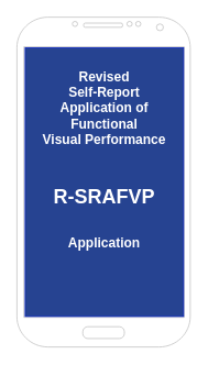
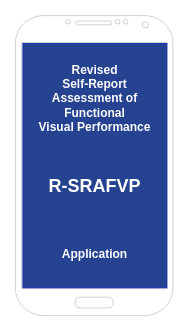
- <mxCell id="7" value="Revised&lt;br style=&quot;font-size: 16px;&quot;&gt;Self-Report Application of &lt;br style=&quot;font-size: 16px;&quot;&gt;Functional &lt;br style=&quot;font-size: 16px;&quot;&gt;Visual Performance" style="text;html=1;strokeColor=none;fillColor=none;align=center;verticalAlign=middle;whiteSpace=wrap;rounded=0;fontColor=#FFFFFF;fontSize=16;fontStyle=1" parent="4" vertex="1"><mxGeometry x="11" y="13" width="170" height="120" as="geometry" /></mxCell>
+ <mxCell id="7" value="Revised&lt;br style=&quot;font-size: 16px;&quot;&gt;Self-Report Assessment of &lt;br style=&quot;font-size: 16px;&quot;&gt;Functional &lt;br style=&quot;font-size: 16px;&quot;&gt;Visual Performance" style="text;html=1;strokeColor=none;fillColor=none;align=center;verticalAlign=middle;whiteSpace=wrap;rounded=0;fontColor=#FFFFFF;fontSize=16;fontStyle=1" parent="4" vertex="1"><mxGeometry x="11" y="13" width="170" height="120" as="geometry" /></mxCell>
- <mxCell id="6" value="R-SRAFVP" style="text;html=1;strokeColor=none;fillColor=none;align=center;verticalAlign=middle;whiteSpace=wrap;rounded=0;fontColor=#FFFFFF;fontSize=24;fontStyle=1" parent="4" vertex="1"><mxGeometry x="11" y="156" width="170" height="50" as="geometry" /></mxCell>
+ <mxCell id="6" value="R-SRAFVP" style="text;html=1;strokeColor=none;fillColor=none;align=center;verticalAlign=middle;whiteSpace=wrap;rounded=0;fontColor=#FFFFFF;fontSize=24;fontStyle=1" parent="4" vertex="1"><mxGeometry x="11" y="166" width="170" height="50" as="geometry" /></mxCell>
- <mxCell id="8" value="Application" style="text;html=1;strokeColor=none;fillColor=none;align=center;verticalAlign=middle;whiteSpace=wrap;rounded=0;fontColor=#FFFFFF;fontSize=16;fontStyle=1" parent="4" vertex="1"><mxGeometry x="11" y="216" width="170" height="40" as="geometry" /></mxCell>
+ <mxCell id="8" value="Application" style="text;html=1;strokeColor=none;fillColor=none;align=center;verticalAlign=middle;whiteSpace=wrap;rounded=0;fontColor=#FFFFFF;fontSize=16;fontStyle=1" parent="4" vertex="1"><mxGeometry x="11" y="261" width="170" height="40" as="geometry" /></mxCell>
